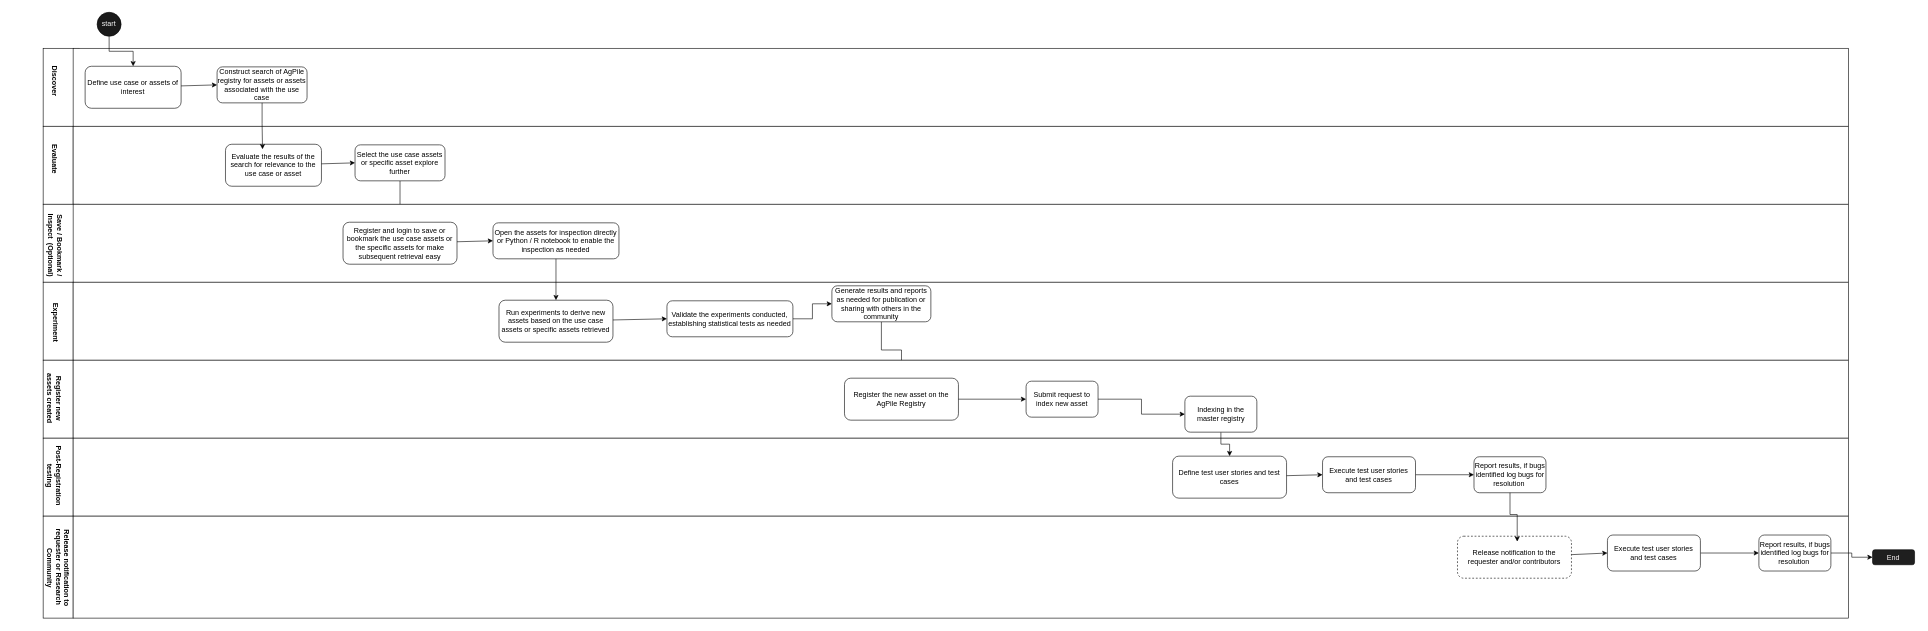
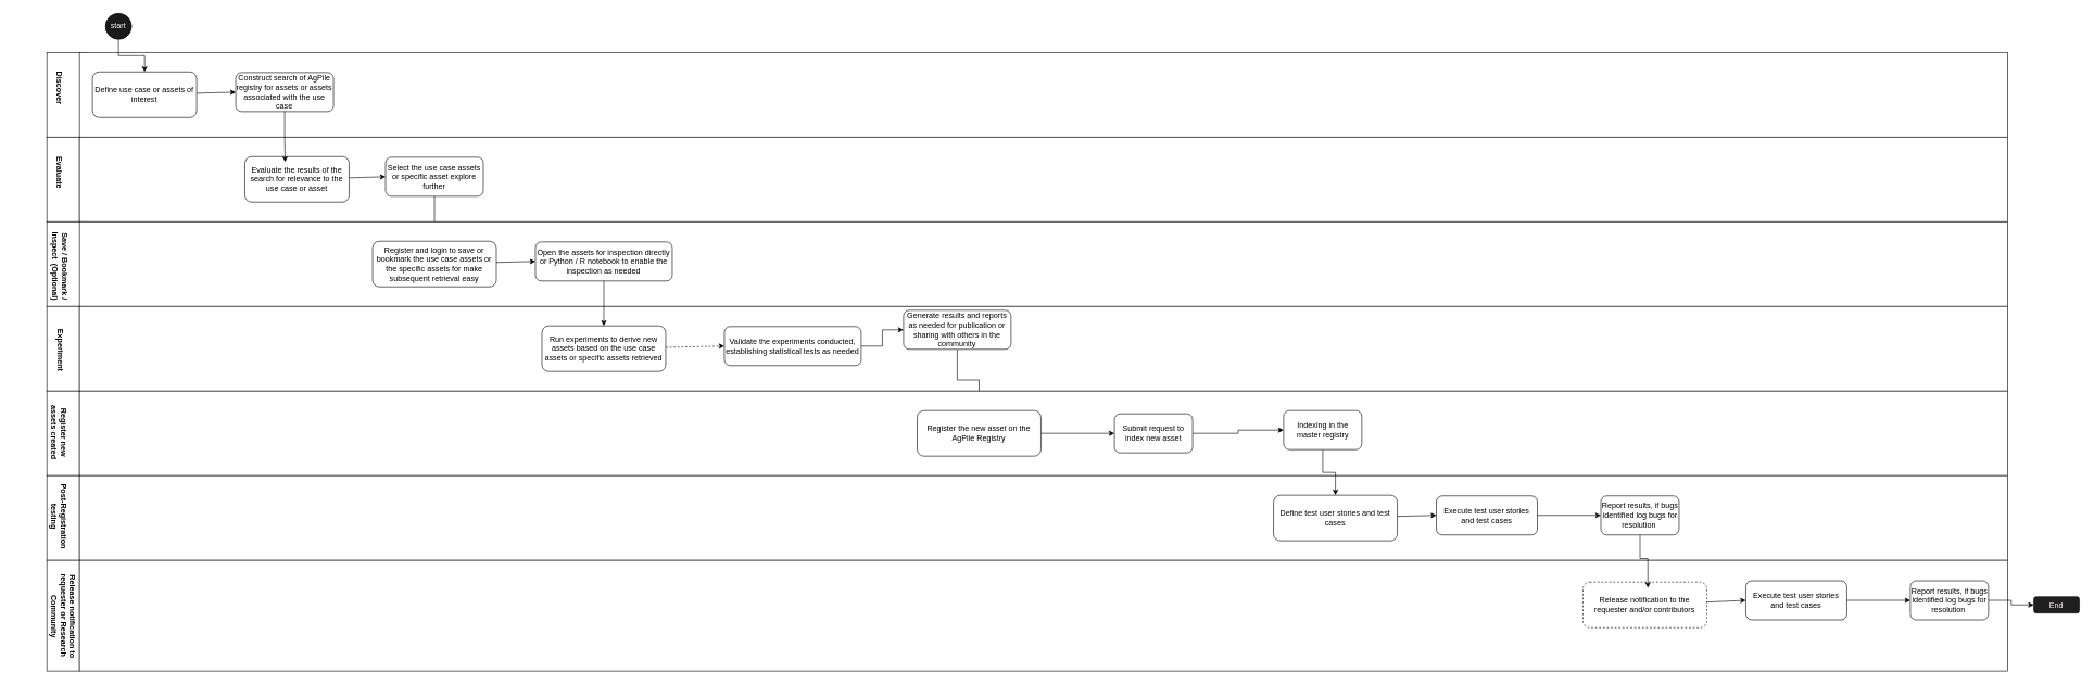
- <mxCell id="27" value="" style="endArrow=classic;html=1;rounded=0;entryX=0;entryY=0.5;entryDx=0;entryDy=0;" edge="1" parent="1" source="23" target="25"><mxGeometry width="50" height="50" relative="1" as="geometry"><mxPoint x="1171.25" y="590" as="sourcePoint" /><mxPoint x="1091.25" y="540" as="targetPoint" /></mxGeometry></mxCell>
+ <mxCell id="27" value="" style="endArrow=classic;html=1;rounded=0;entryX=0;entryY=0.5;entryDx=0;entryDy=0;dashed=1;" edge="1" parent="1" source="23" target="25"><mxGeometry width="50" height="50" relative="1" as="geometry"><mxPoint x="1171.25" y="590" as="sourcePoint" /><mxPoint x="1091.25" y="540" as="targetPoint" /></mxGeometry></mxCell>
- <mxCell id="54" value="Indexing in the master registry" style="whiteSpace=wrap;html=1;rounded=1;" vertex="1" parent="1"><mxGeometry x="1974.75" y="660" width="120" height="60" as="geometry" /></mxCell>
+ <mxCell id="54" value="Indexing in the master registry" style="whiteSpace=wrap;html=1;rounded=1;" vertex="1" parent="1"><mxGeometry x="1969.75" y="630" width="120" height="60" as="geometry" /></mxCell>
